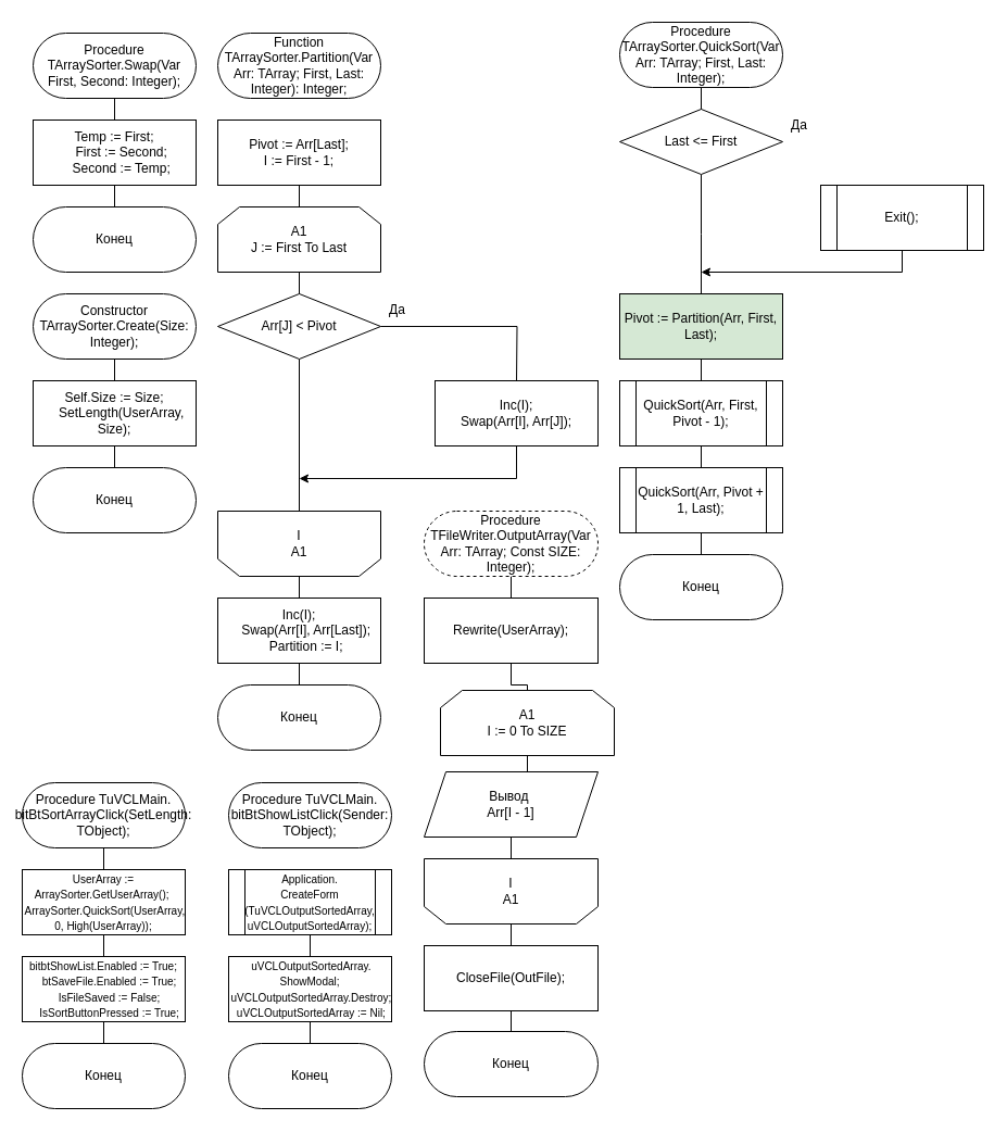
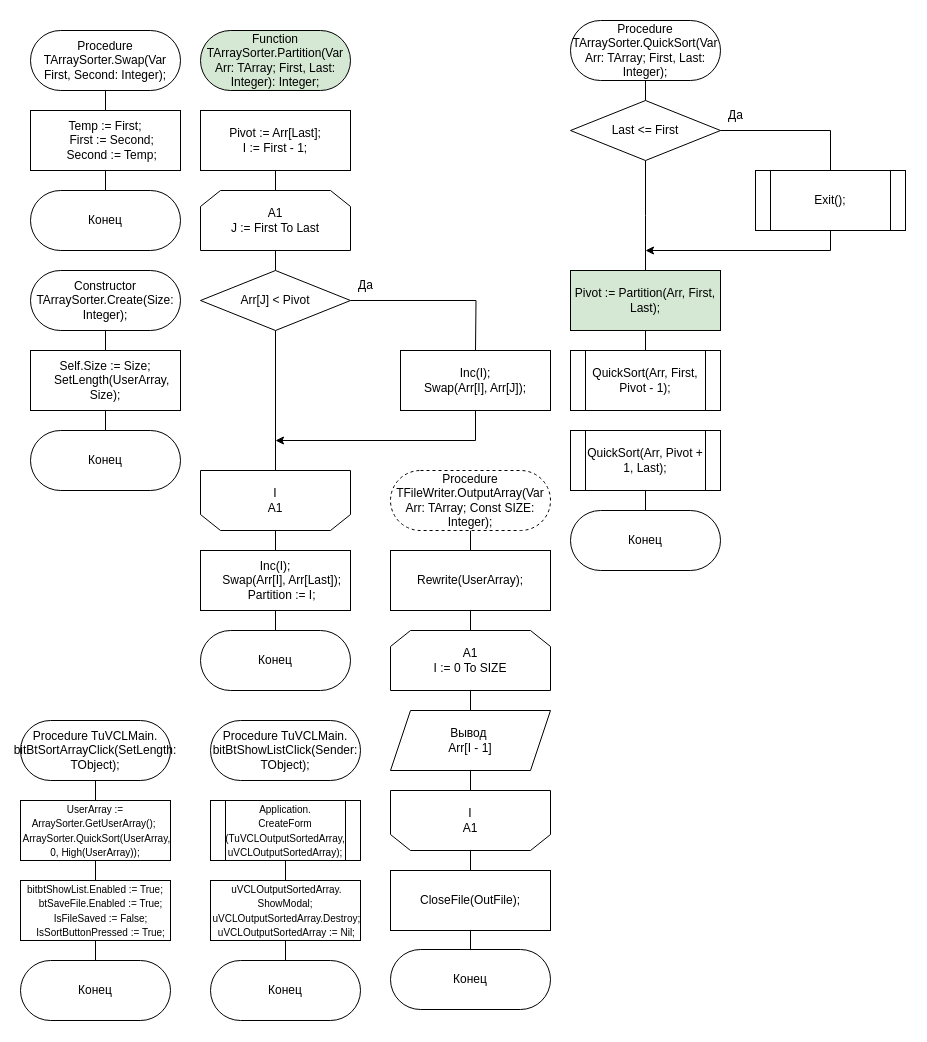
- <mxCell id="7" value="Function TArraySorter.Partition(Var Arr: TArray; First, Last: Integer): Integer;" style="rounded=1;whiteSpace=wrap;html=1;arcSize=50;" parent="1" vertex="1"><mxGeometry x="200" y="30" width="150" height="60" as="geometry" /></mxCell>
+ <mxCell id="7" value="Function TArraySorter.Partition(Var Arr: TArray; First, Last: Integer): Integer;" style="rounded=1;whiteSpace=wrap;html=1;arcSize=50;fillColor=#d5e8d4;" parent="1" vertex="1"><mxGeometry x="200" y="30" width="150" height="60" as="geometry" /></mxCell>
+ <mxCell id="26" style="edgeStyle=orthogonalEdgeStyle;rounded=0;orthogonalLoop=1;jettySize=auto;html=1;entryX=0.5;entryY=0;entryDx=0;entryDy=0;endArrow=none;endFill=0;" parent="1" source="28" target="31" edge="1"><mxGeometry relative="1" as="geometry"><mxPoint x="845" y="180" as="targetPoint" /></mxGeometry></mxCell>
- <mxCell id="34" style="edgeStyle=orthogonalEdgeStyle;rounded=0;orthogonalLoop=1;jettySize=auto;html=1;entryX=0.5;entryY=0;entryDx=0;entryDy=0;endArrow=none;endFill=0;" parent="1" source="35" target="37" edge="1"><mxGeometry relative="1" as="geometry" /></mxCell>
- <mxCell id="66" value="A1&lt;br&gt;I := 0 To&amp;nbsp;SIZE" style="shape=loopLimit;whiteSpace=wrap;html=1;" parent="1" vertex="1"><mxGeometry x="405" y="635" width="160" height="60" as="geometry" /></mxCell>
+ <mxCell id="66" value="A1&lt;br&gt;I := 0 To&amp;nbsp;SIZE" style="shape=loopLimit;whiteSpace=wrap;html=1;" parent="1" vertex="1"><mxGeometry x="390" y="630" width="160" height="60" as="geometry" /></mxCell>
